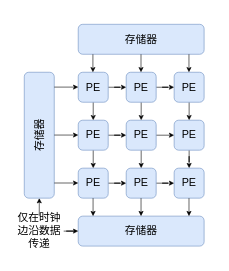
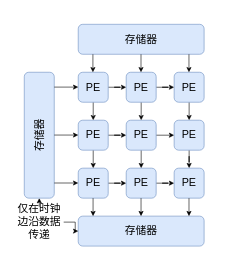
- <mxCell id="28" value="仅在时钟边沿数据传递" style="rounded=1;whiteSpace=wrap;html=1;fontSize=18;fontStyle=0;strokeColor=#FFFFFF;" vertex="1" parent="1"><mxGeometry x="25" y="360" width="80" height="50" as="geometry" /></mxCell>
+ <mxCell id="28" value="仅在时钟边沿数据传递" style="rounded=1;whiteSpace=wrap;html=1;fontSize=18;fontStyle=0;strokeColor=#FFFFFF;" vertex="1" parent="1"><mxGeometry x="25" y="345" width="80" height="50" as="geometry" /></mxCell>
